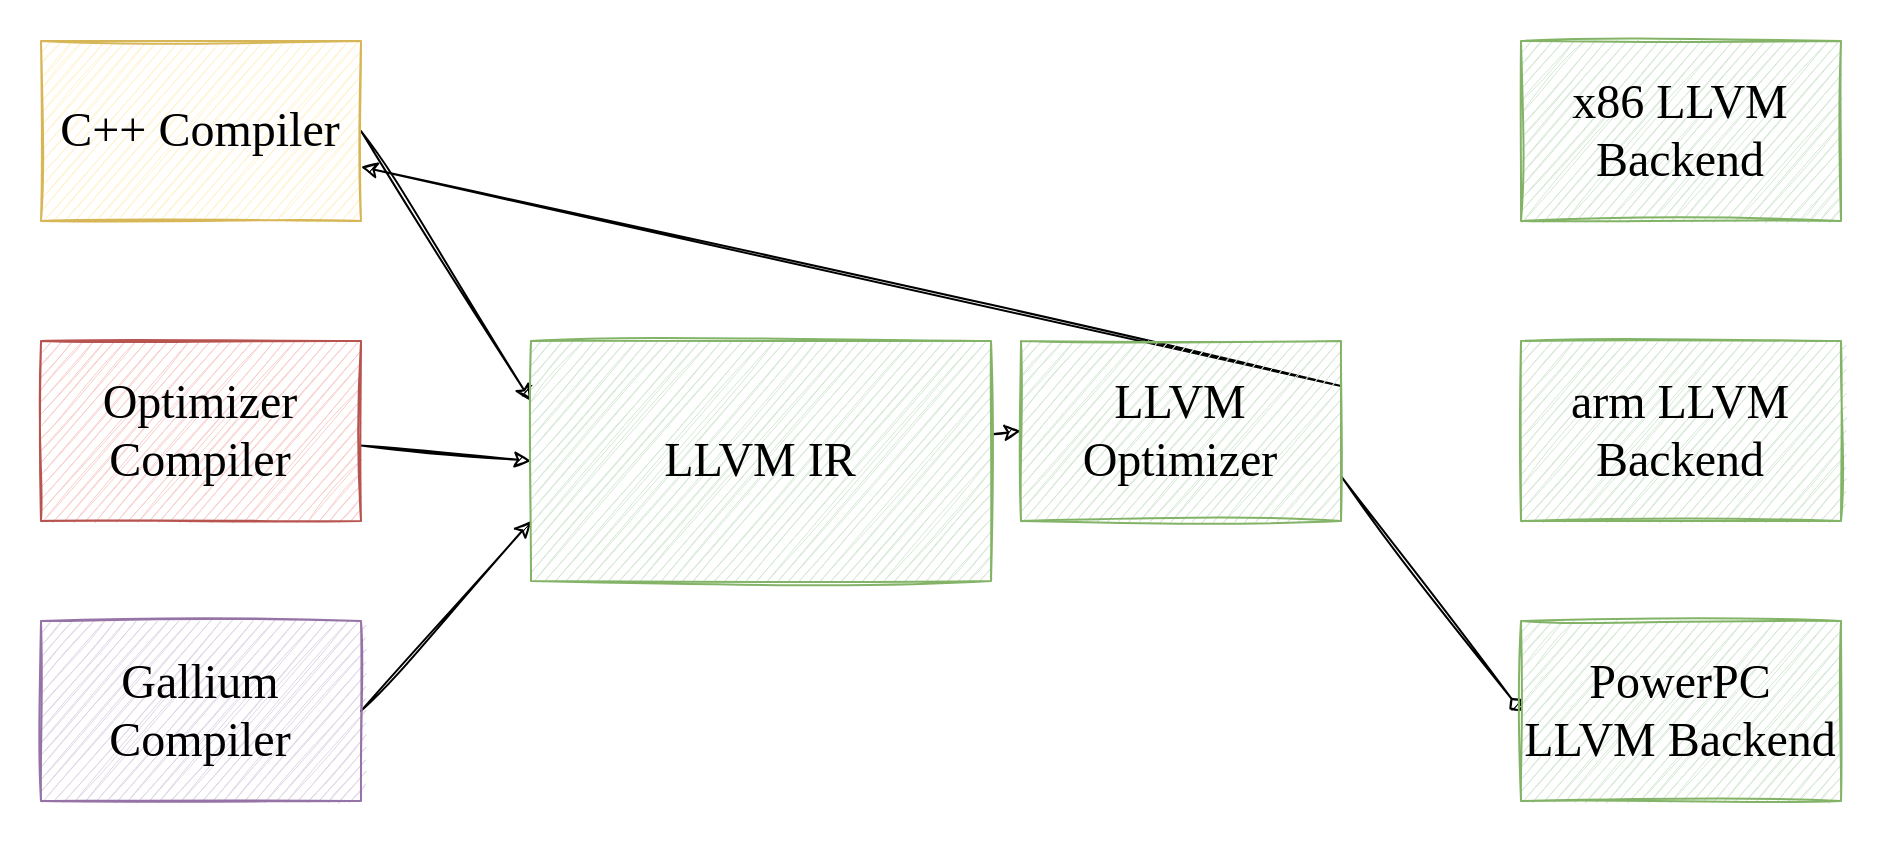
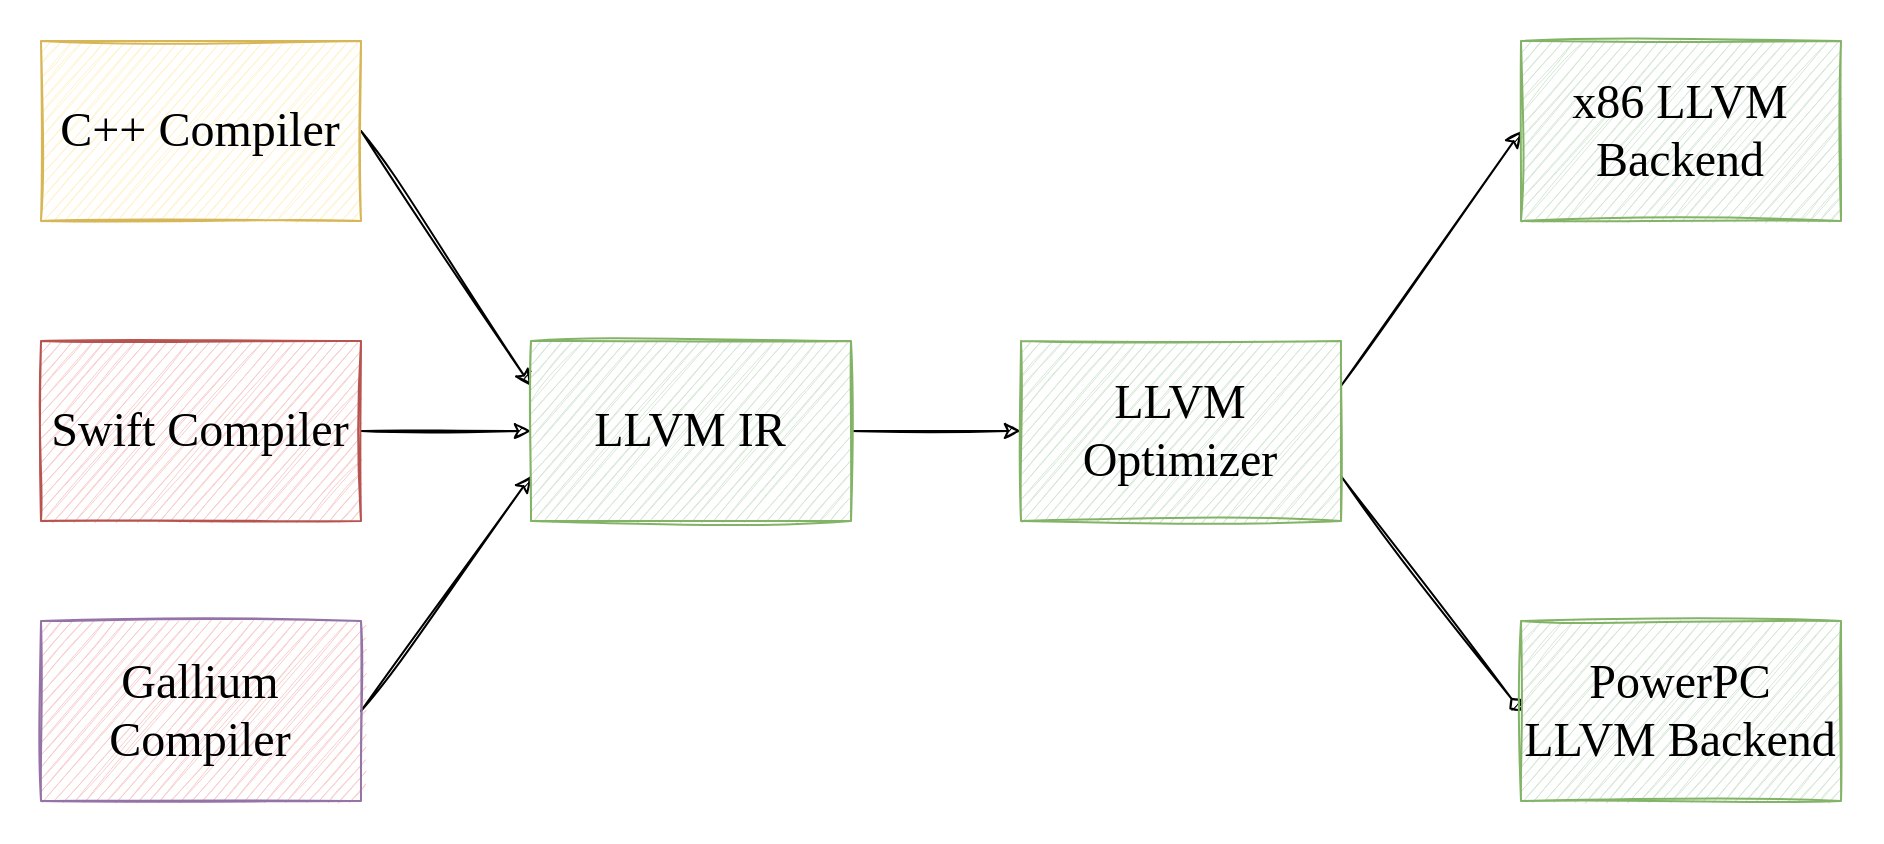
- <mxCell id="10" style="edgeStyle=none;rounded=0;sketch=1;orthogonalLoop=1;jettySize=auto;html=1;fontFamily=Architects Daughter;fontSource=https%3A%2F%2Ffonts.googleapis.com%2Fcss%3Ffamily%3DArchitects%2BDaughter;fontSize=24;exitX=1;exitY=0.25;exitDx=0;exitDy=0;" parent="1" source="12" target="3" edge="1"><mxGeometry relative="1" as="geometry" /></mxCell>
+ <mxCell id="10" style="edgeStyle=none;rounded=0;sketch=1;orthogonalLoop=1;jettySize=auto;html=1;entryX=0;entryY=0.5;entryDx=0;entryDy=0;fontFamily=Architects Daughter;fontSource=https%3A%2F%2Ffonts.googleapis.com%2Fcss%3Ffamily%3DArchitects%2BDaughter;fontSize=24;exitX=1;exitY=0.25;exitDx=0;exitDy=0;" parent="1" source="12" target="13" edge="1"><mxGeometry relative="1" as="geometry" /></mxCell>
- <mxCell id="5" value="&lt;font style=&quot;font-size: 24px&quot; face=&quot;Architects Daughter&quot; data-font-src=&quot;https://fonts.googleapis.com/css?family=Architects+Daughter&quot;&gt;Optimizer Compiler&lt;/font&gt;" style="rounded=0;whiteSpace=wrap;html=1;sketch=1;fillColor=#f8cecc;strokeColor=#b85450;" parent="1" vertex="1"><mxGeometry x="20" y="170" width="160" height="90" as="geometry" /></mxCell>
+ <mxCell id="5" value="&lt;font style=&quot;font-size: 24px&quot; face=&quot;Architects Daughter&quot; data-font-src=&quot;https://fonts.googleapis.com/css?family=Architects+Daughter&quot;&gt;Swift Compiler&lt;/font&gt;" style="rounded=0;whiteSpace=wrap;html=1;sketch=1;fillColor=#f8cecc;strokeColor=#b85450;" parent="1" vertex="1"><mxGeometry x="20" y="170" width="160" height="90" as="geometry" /></mxCell>
- <mxCell id="14" value="&lt;font style=&quot;font-size: 24px&quot; face=&quot;Architects Daughter&quot; data-font-src=&quot;https://fonts.googleapis.com/css?family=Architects+Daughter&quot;&gt;arm LLVM Backend&lt;/font&gt;" style="rounded=0;whiteSpace=wrap;html=1;sketch=1;fillColor=#d5e8d4;strokeColor=#82b366;" parent="1" vertex="1"><mxGeometry x="760" y="170" width="160" height="90" as="geometry" /></mxCell>
- <mxCell id="9" value="&lt;font style=&quot;font-size: 24px&quot; face=&quot;Architects Daughter&quot; data-font-src=&quot;https://fonts.googleapis.com/css?family=Architects+Daughter&quot;&gt;LLVM IR&lt;/font&gt;" style="rounded=0;whiteSpace=wrap;html=1;sketch=1;fillColor=#d5e8d4;strokeColor=#82b366;" parent="1" vertex="1"><mxGeometry x="265" y="170" width="230" height="120" as="geometry" /></mxCell>
+ <mxCell id="9" value="&lt;font style=&quot;font-size: 24px&quot; face=&quot;Architects Daughter&quot; data-font-src=&quot;https://fonts.googleapis.com/css?family=Architects+Daughter&quot;&gt;LLVM IR&lt;/font&gt;" style="rounded=0;whiteSpace=wrap;html=1;sketch=1;fillColor=#d5e8d4;strokeColor=#82b366;" parent="1" vertex="1"><mxGeometry x="265" y="170" width="160" height="90" as="geometry" /></mxCell>
- <mxCell id="7" value="&lt;font style=&quot;font-size: 24px&quot; face=&quot;Architects Daughter&quot; data-font-src=&quot;https://fonts.googleapis.com/css?family=Architects+Daughter&quot;&gt;Gallium Compiler&lt;/font&gt;" style="rounded=0;whiteSpace=wrap;html=1;sketch=1;fillColor=#e1d5e7;strokeColor=#9673a6;" parent="1" vertex="1"><mxGeometry x="20" y="310" width="160" height="90" as="geometry" /></mxCell>
+ <mxCell id="7" value="&lt;font style=&quot;font-size: 24px&quot; face=&quot;Architects Daughter&quot; data-font-src=&quot;https://fonts.googleapis.com/css?family=Architects+Daughter&quot;&gt;Gallium Compiler&lt;/font&gt;" style="rounded=0;whiteSpace=wrap;html=1;sketch=1;fillColor=#f8cecc;strokeColor=#9673a6;" parent="1" vertex="1"><mxGeometry x="20" y="310" width="160" height="90" as="geometry" /></mxCell>
